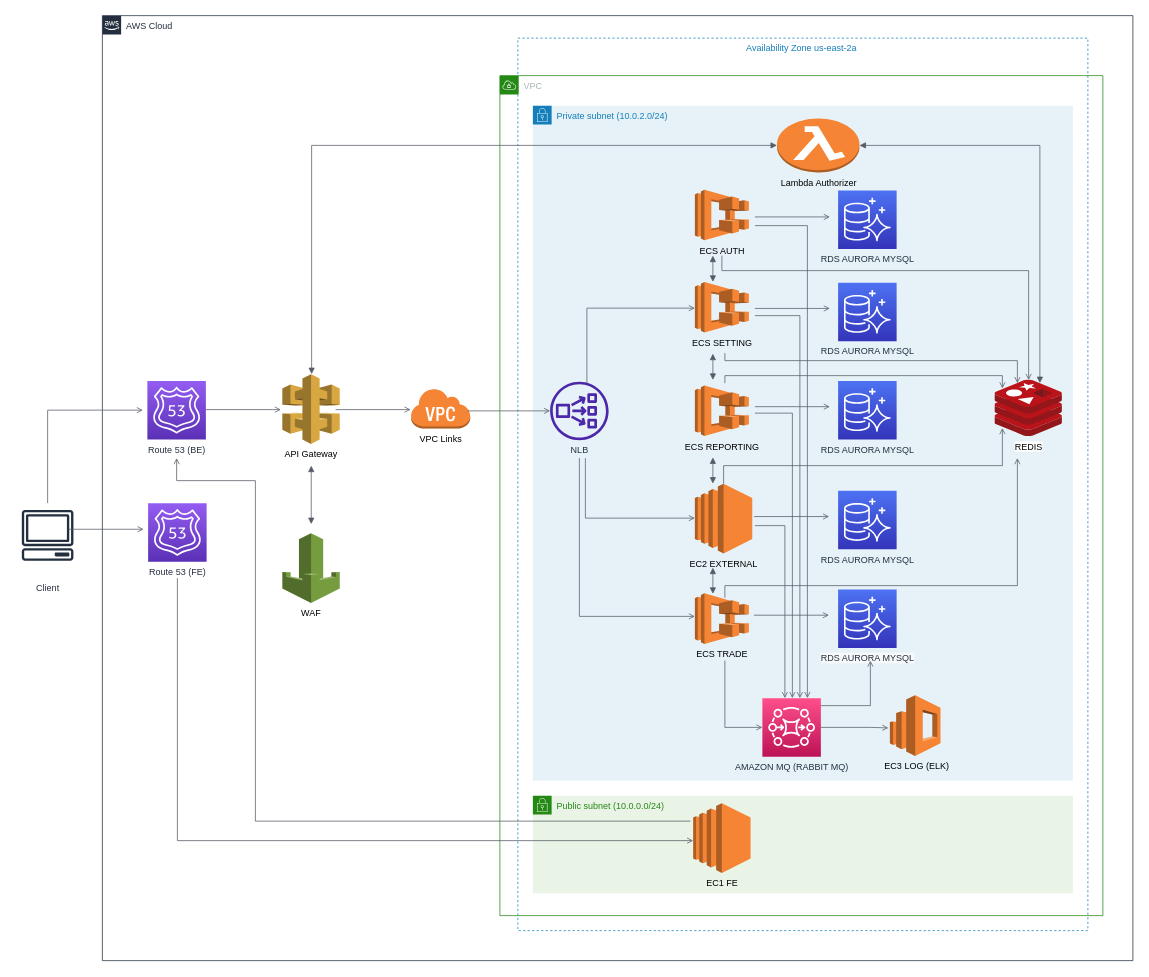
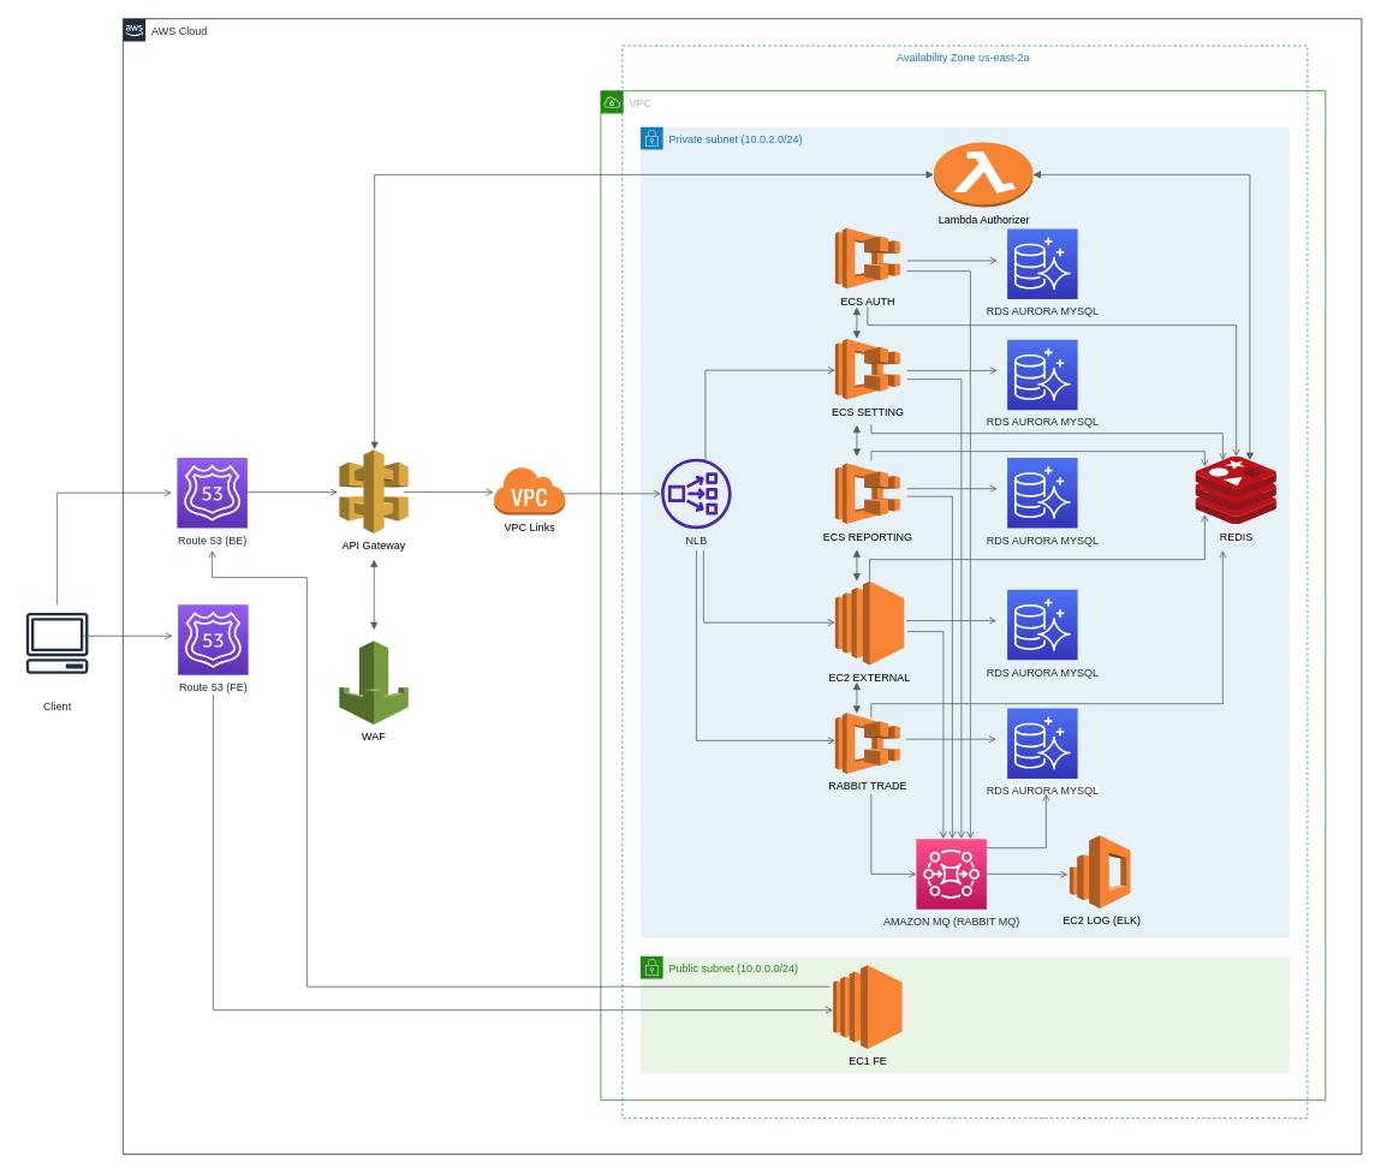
- <mxCell id="17" value="ECS TRADE" style="outlineConnect=0;dashed=0;verticalLabelPosition=bottom;verticalAlign=top;align=center;html=1;shape=mxgraph.aws3.ecs;fillColor=#F58534;gradientColor=none;" parent="1" vertex="1"><mxGeometry x="926" y="790.25" width="72" height="67.5" as="geometry" /></mxCell>
+ <mxCell id="17" value="RABBIT TRADE" style="outlineConnect=0;dashed=0;verticalLabelPosition=bottom;verticalAlign=top;align=center;html=1;shape=mxgraph.aws3.ecs;fillColor=#F58534;gradientColor=none;" parent="1" vertex="1"><mxGeometry x="926" y="790.25" width="72" height="67.5" as="geometry" /></mxCell>
- <mxCell id="52" value="&lt;span style=&quot;white-space: pre&quot;&gt; &lt;/span&gt;EC3 LOG (ELK)" style="outlineConnect=0;dashed=0;verticalLabelPosition=bottom;verticalAlign=top;align=center;html=1;shape=mxgraph.aws3.elasticsearch_service;fillColor=#F58534;gradientColor=none;" parent="1" vertex="1"><mxGeometry x="1186" y="926" width="67.5" height="81" as="geometry" /></mxCell>
+ <mxCell id="52" value="&lt;span style=&quot;white-space: pre&quot;&gt; &lt;/span&gt;EC2 LOG (ELK)" style="outlineConnect=0;dashed=0;verticalLabelPosition=bottom;verticalAlign=top;align=center;html=1;shape=mxgraph.aws3.elasticsearch_service;fillColor=#F58534;gradientColor=none;" parent="1" vertex="1"><mxGeometry x="1186" y="926" width="67.5" height="81" as="geometry" /></mxCell>
